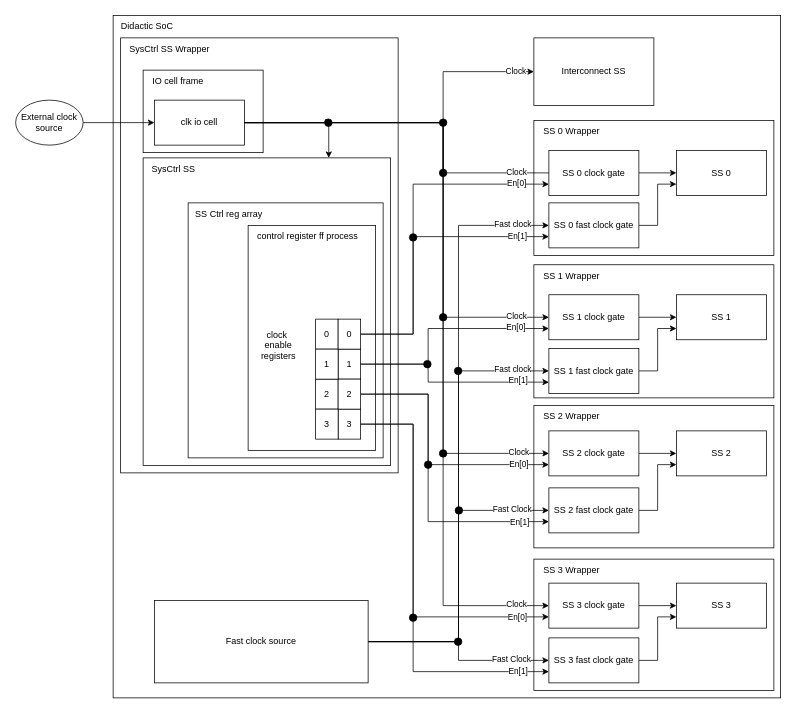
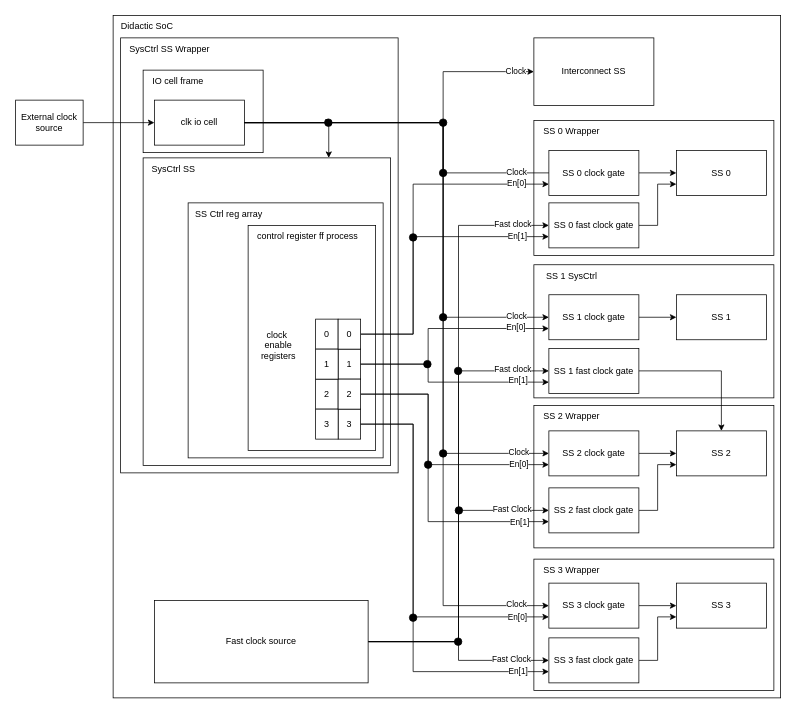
- <mxCell id="30" value="External clock source" style="ellipse;whiteSpace=wrap;html=1;" vertex="1" parent="1"><mxGeometry x="20" y="133" width="90" height="60" as="geometry" /></mxCell>
+ <mxCell id="30" value="External clock source" style="rounded=0;whiteSpace=wrap;html=1;" vertex="1" parent="1"><mxGeometry x="20" y="133" width="90" height="60" as="geometry" /></mxCell>
- <mxCell id="38" value="SS 1 Wrapper" style="text;html=1;align=center;verticalAlign=middle;resizable=0;points=[];autosize=1;strokeColor=none;fillColor=none;" vertex="1" parent="1"><mxGeometry x="711" y="352.5" width="100" height="30" as="geometry" /></mxCell>
+ <mxCell id="38" value="SS 1 SysCtrl" style="text;html=1;align=center;verticalAlign=middle;resizable=0;points=[];autosize=1;strokeColor=none;fillColor=none;" vertex="1" parent="1"><mxGeometry x="711" y="352.5" width="100" height="30" as="geometry" /></mxCell>
- <mxCell id="52" style="edgeStyle=orthogonalEdgeStyle;rounded=0;orthogonalLoop=1;jettySize=auto;html=1;exitX=1;exitY=0.5;exitDx=0;exitDy=0;entryX=0;entryY=0.75;entryDx=0;entryDy=0;" edge="1" parent="1" source="53" target="43"><mxGeometry relative="1" as="geometry" /></mxCell>
+ <mxCell id="52" style="edgeStyle=orthogonalEdgeStyle;rounded=0;orthogonalLoop=1;jettySize=auto;html=1;exitX=1;exitY=0.5;exitDx=0;exitDy=0;" edge="1" parent="1" source="53" target="44"><mxGeometry relative="1" as="geometry" /></mxCell>
